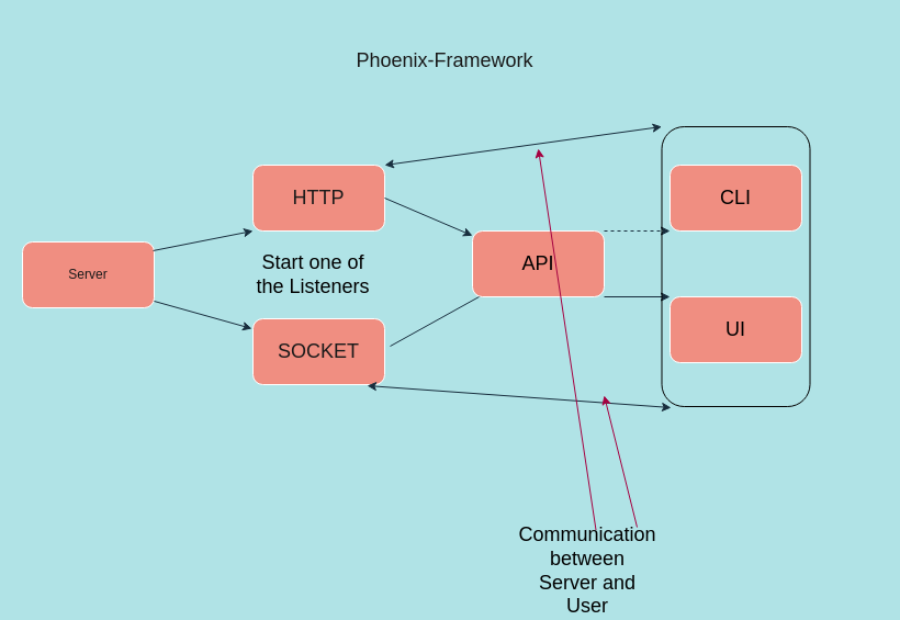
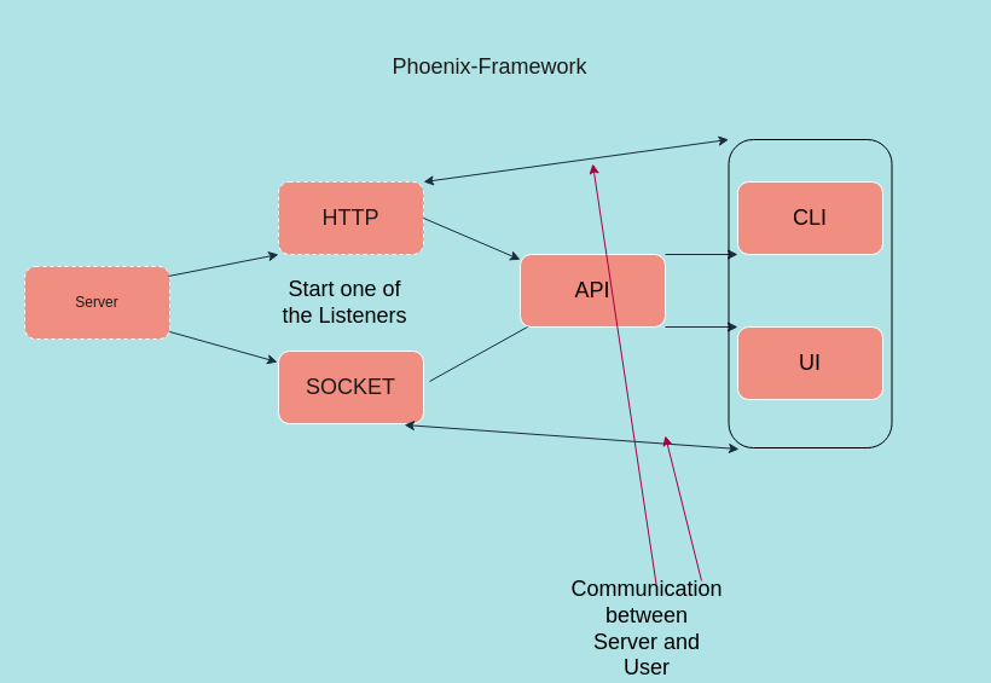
- <mxCell id="5" value="&lt;div&gt;HTTP&lt;/div&gt;" style="rounded=1;whiteSpace=wrap;html=1;fontSize=18;fillColor=#F08E81;strokeColor=#FFFFFF;fontColor=#1A1A1A;" parent="1" vertex="1"><mxGeometry x="230" y="150" width="120" height="60" as="geometry" /></mxCell>
+ <mxCell id="5" value="&lt;div&gt;HTTP&lt;/div&gt;" style="rounded=1;whiteSpace=wrap;html=1;fontSize=18;fillColor=#F08E81;strokeColor=#FFFFFF;fontColor=#1A1A1A;dashed=1;" parent="1" vertex="1"><mxGeometry x="230" y="150" width="120" height="60" as="geometry" /></mxCell>
- <mxCell id="16" value="" style="endArrow=classic;html=1;rounded=1;sketch=0;fontSize=18;fontColor=#000000;strokeColor=#182E3E;curved=0;entryX=0;entryY=1;entryDx=0;entryDy=0;exitX=1;exitY=0;exitDx=0;exitDy=0;dashed=1;" parent="1" source="10" target="13" edge="1"><mxGeometry width="50" height="50" relative="1" as="geometry"><mxPoint x="550" y="230" as="sourcePoint" /><mxPoint x="600" y="180" as="targetPoint" /></mxGeometry></mxCell>
+ <mxCell id="16" value="" style="endArrow=classic;html=1;rounded=1;sketch=0;fontSize=18;fontColor=#000000;strokeColor=#182E3E;curved=0;entryX=0;entryY=1;entryDx=0;entryDy=0;exitX=1;exitY=0;exitDx=0;exitDy=0;" parent="1" source="10" target="13" edge="1"><mxGeometry width="50" height="50" relative="1" as="geometry"><mxPoint x="550" y="230" as="sourcePoint" /><mxPoint x="600" y="180" as="targetPoint" /></mxGeometry></mxCell>
- <mxCell id="2" value="&lt;div&gt;Server&lt;/div&gt;" style="rounded=1;whiteSpace=wrap;html=1;fillColor=#F08E81;strokeColor=#FFFFFF;fontColor=#1A1A1A;" parent="1" vertex="1"><mxGeometry x="20" y="220" width="120" height="60" as="geometry" /></mxCell>
+ <mxCell id="2" value="&lt;div&gt;Server&lt;/div&gt;" style="rounded=1;whiteSpace=wrap;html=1;fillColor=#F08E81;strokeColor=#FFFFFF;fontColor=#1A1A1A;dashed=1;" parent="1" vertex="1"><mxGeometry x="20" y="220" width="120" height="60" as="geometry" /></mxCell>
